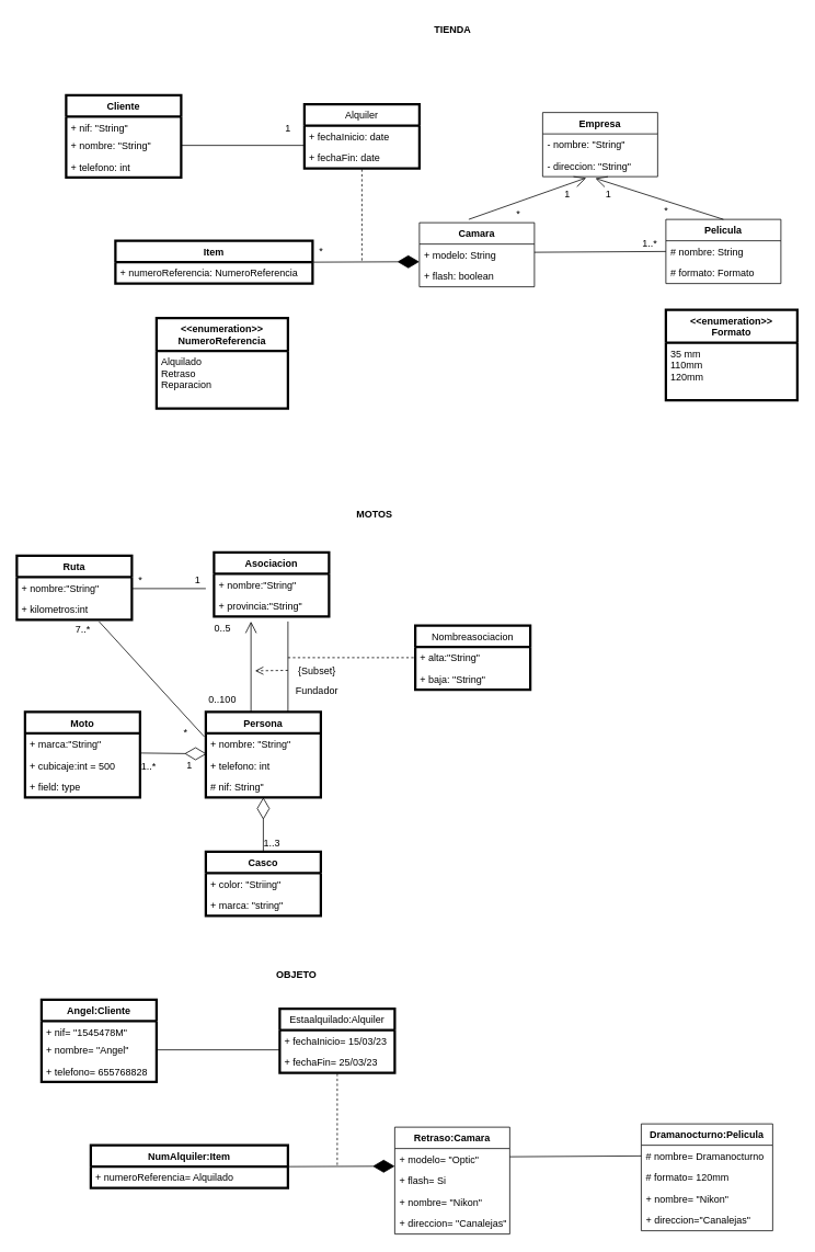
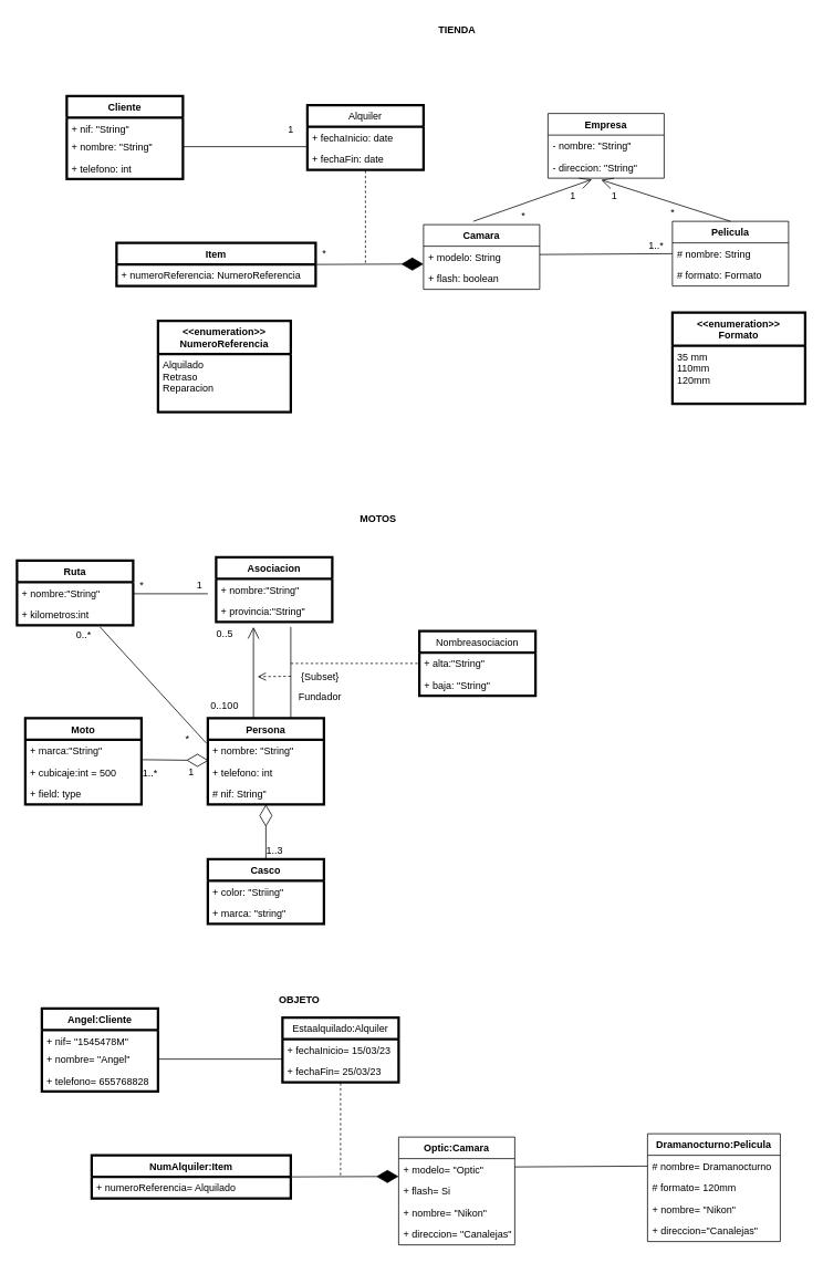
- <mxCell id="72" value="7..*" style="text;html=1;align=center;verticalAlign=middle;resizable=0;points=[];autosize=1;strokeColor=none;fillColor=none;" vertex="1" parent="1"><mxGeometry x="80" y="750" width="40" height="30" as="geometry" /></mxCell>
+ <mxCell id="72" value="0..*" style="text;html=1;align=center;verticalAlign=middle;resizable=0;points=[];autosize=1;strokeColor=none;fillColor=none;" vertex="1" parent="1"><mxGeometry x="80" y="750" width="40" height="30" as="geometry" /></mxCell>
- <mxCell id="77" value="&lt;b&gt;OBJETO&lt;/b&gt;" style="text;html=1;align=center;verticalAlign=middle;resizable=0;points=[];autosize=1;strokeColor=none;fillColor=none;" vertex="1" parent="1"><mxGeometry x="325" y="1170" width="70" height="30" as="geometry" /></mxCell>
+ <mxCell id="77" value="&lt;b&gt;OBJETO&lt;/b&gt;" style="text;html=1;align=center;verticalAlign=middle;resizable=0;points=[];autosize=1;strokeColor=none;fillColor=none;" vertex="1" parent="1"><mxGeometry x="325" y="1190" width="70" height="30" as="geometry" /></mxCell>
- <mxCell id="78" value="Retraso:Camara" style="swimlane;fontStyle=1;childLayout=stackLayout;horizontal=1;startSize=26;fillColor=none;horizontalStack=0;resizeParent=1;resizeParentMax=0;resizeLast=0;collapsible=1;marginBottom=0;" vertex="1" parent="1"><mxGeometry x="480" y="1370" width="140" height="130" as="geometry" /></mxCell>
+ <mxCell id="78" value="Optic:Camara" style="swimlane;fontStyle=1;childLayout=stackLayout;horizontal=1;startSize=26;fillColor=none;horizontalStack=0;resizeParent=1;resizeParentMax=0;resizeLast=0;collapsible=1;marginBottom=0;" vertex="1" parent="1"><mxGeometry x="480" y="1370" width="140" height="130" as="geometry" /></mxCell>
